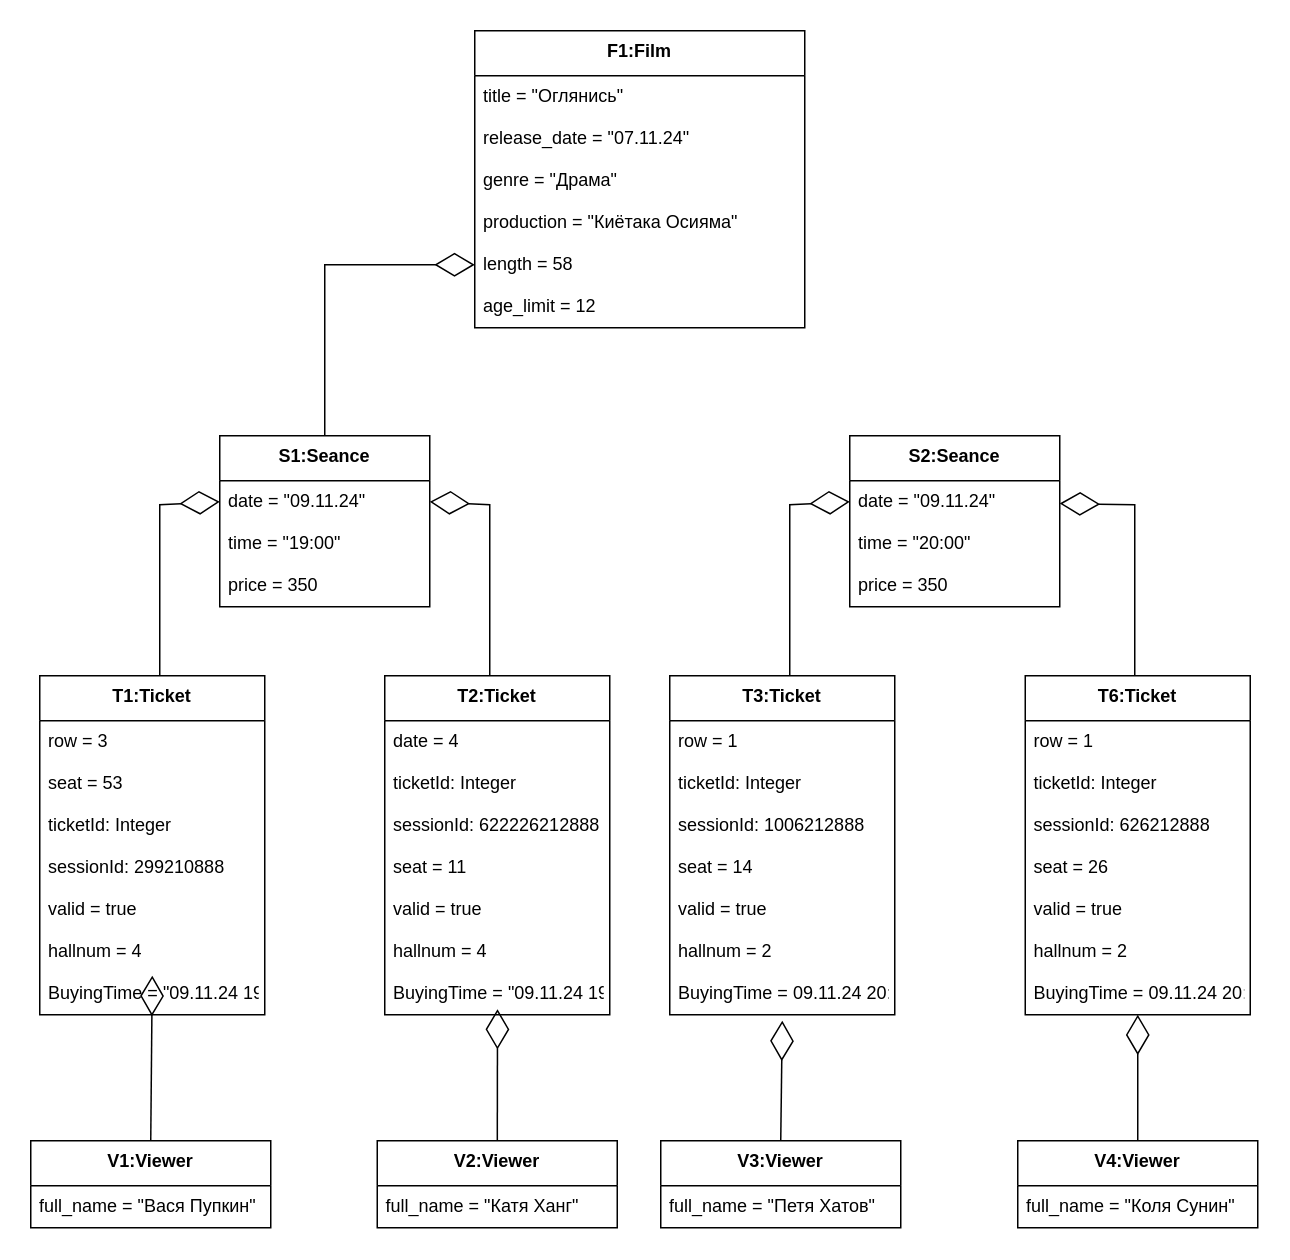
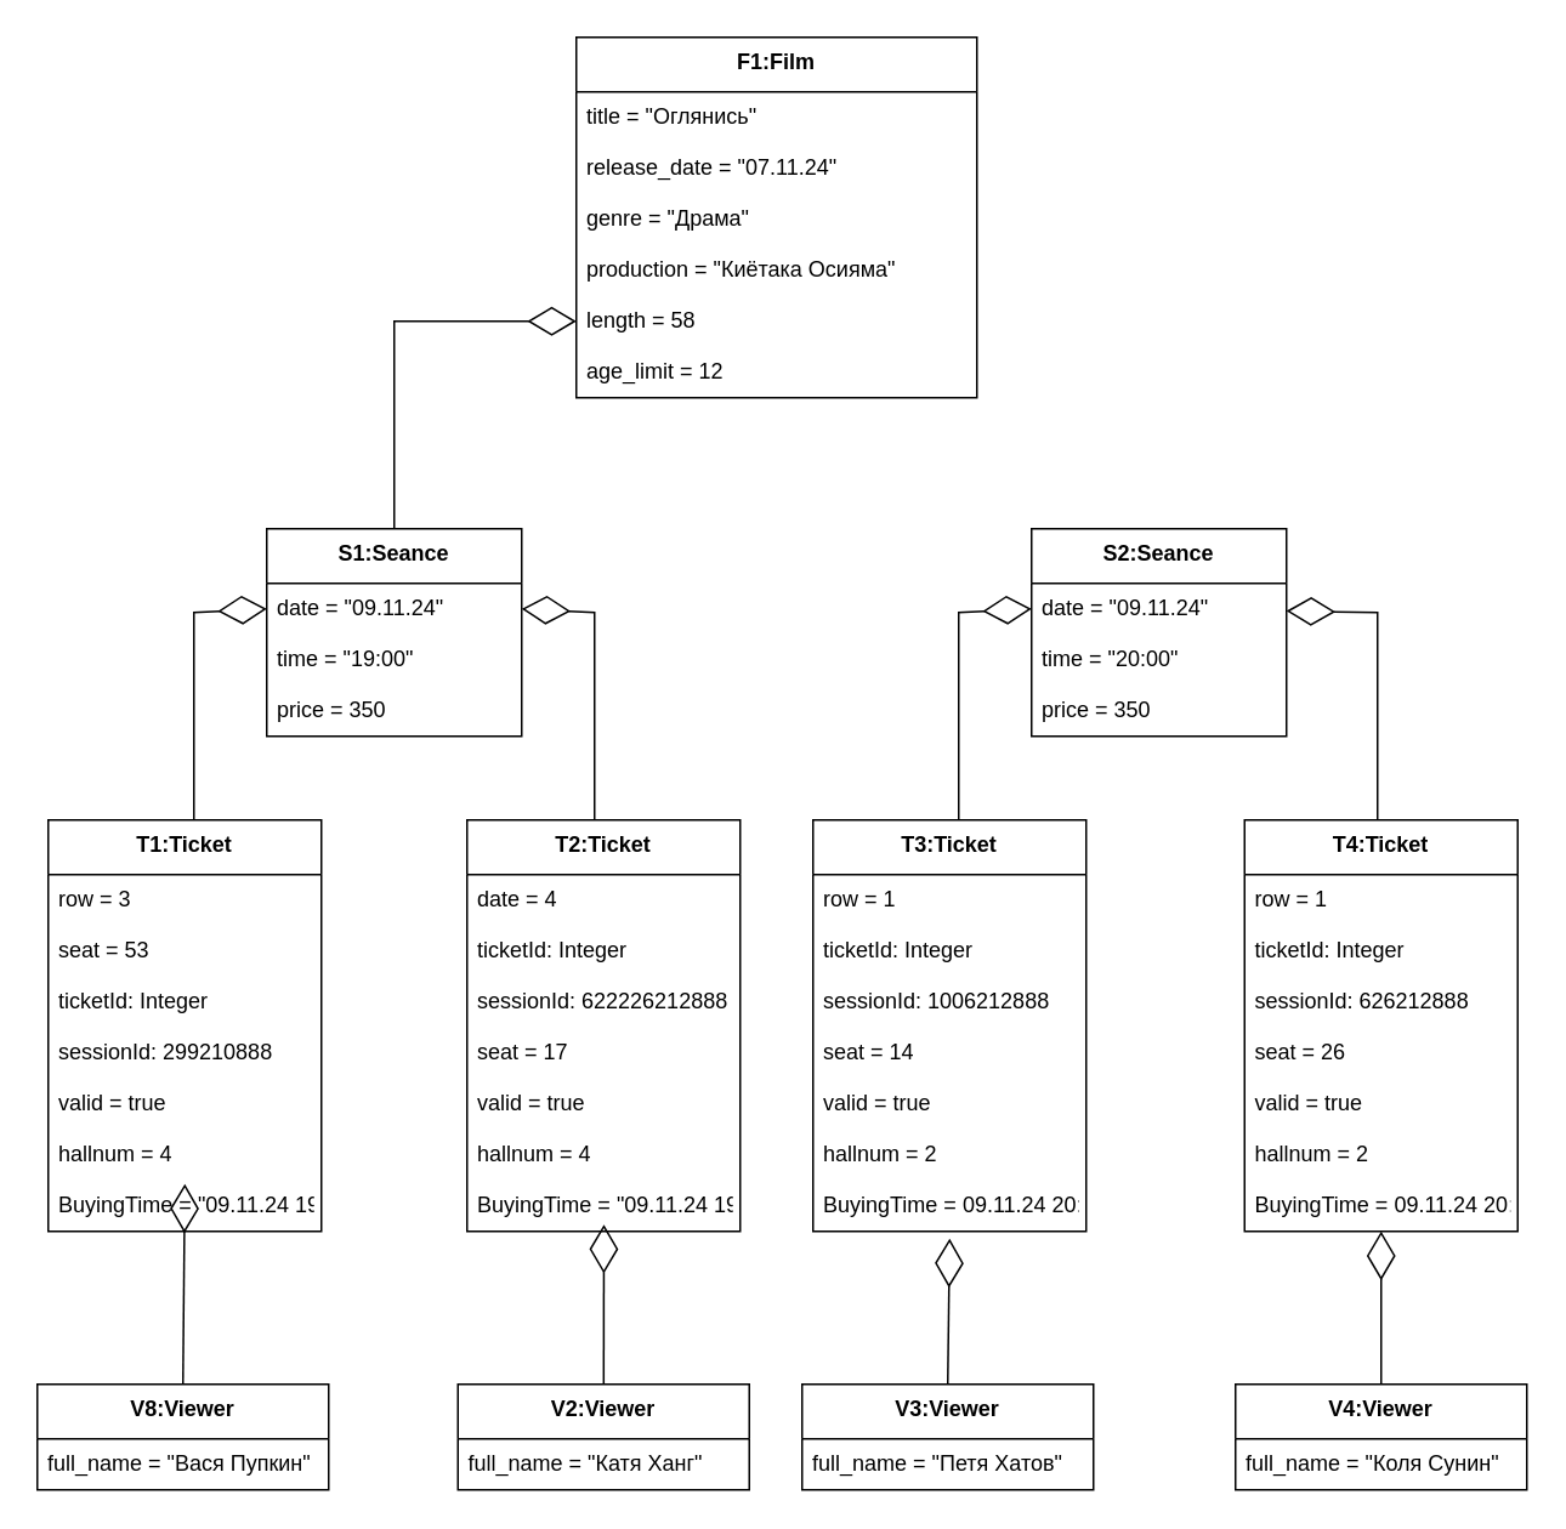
- <mxCell id="50" value="T6:Ticket" style="swimlane;fontStyle=1;align=center;verticalAlign=top;childLayout=stackLayout;horizontal=1;startSize=30;horizontalStack=0;resizeParent=1;resizeParentMax=0;resizeLast=0;collapsible=0;marginBottom=0;" vertex="1" parent="1"><mxGeometry x="683" y="450" width="150" height="226" as="geometry" /></mxCell>
+ <mxCell id="50" value="T4:Ticket" style="swimlane;fontStyle=1;align=center;verticalAlign=top;childLayout=stackLayout;horizontal=1;startSize=30;horizontalStack=0;resizeParent=1;resizeParentMax=0;resizeLast=0;collapsible=0;marginBottom=0;" vertex="1" parent="1"><mxGeometry x="683" y="450" width="150" height="226" as="geometry" /></mxCell>
- <mxCell id="62" value="seat = 11" style="text;strokeColor=none;fillColor=none;align=left;verticalAlign=top;spacingLeft=4;spacingRight=4;overflow=hidden;rotatable=0;points=[[0,0.5],[1,0.5]];portConstraint=eastwest;" vertex="1" parent="58"><mxGeometry y="114" width="150" height="28" as="geometry" /></mxCell>
+ <mxCell id="62" value="seat = 17" style="text;strokeColor=none;fillColor=none;align=left;verticalAlign=top;spacingLeft=4;spacingRight=4;overflow=hidden;rotatable=0;points=[[0,0.5],[1,0.5]];portConstraint=eastwest;" vertex="1" parent="58"><mxGeometry y="114" width="150" height="28" as="geometry" /></mxCell>
- <mxCell id="14" value="V1:Viewer" style="swimlane;fontStyle=1;align=center;verticalAlign=top;childLayout=stackLayout;horizontal=1;startSize=30;horizontalStack=0;resizeParent=1;resizeParentMax=0;resizeLast=0;collapsible=0;marginBottom=0;" parent="1" vertex="1"><mxGeometry x="20" y="760" width="160" height="58" as="geometry" /></mxCell>
+ <mxCell id="14" value="V8:Viewer" style="swimlane;fontStyle=1;align=center;verticalAlign=top;childLayout=stackLayout;horizontal=1;startSize=30;horizontalStack=0;resizeParent=1;resizeParentMax=0;resizeLast=0;collapsible=0;marginBottom=0;" parent="1" vertex="1"><mxGeometry x="20" y="760" width="160" height="58" as="geometry" /></mxCell>
